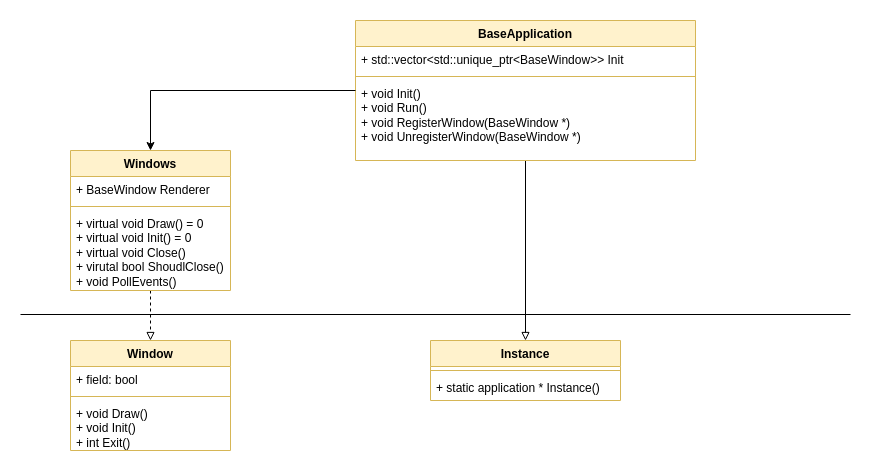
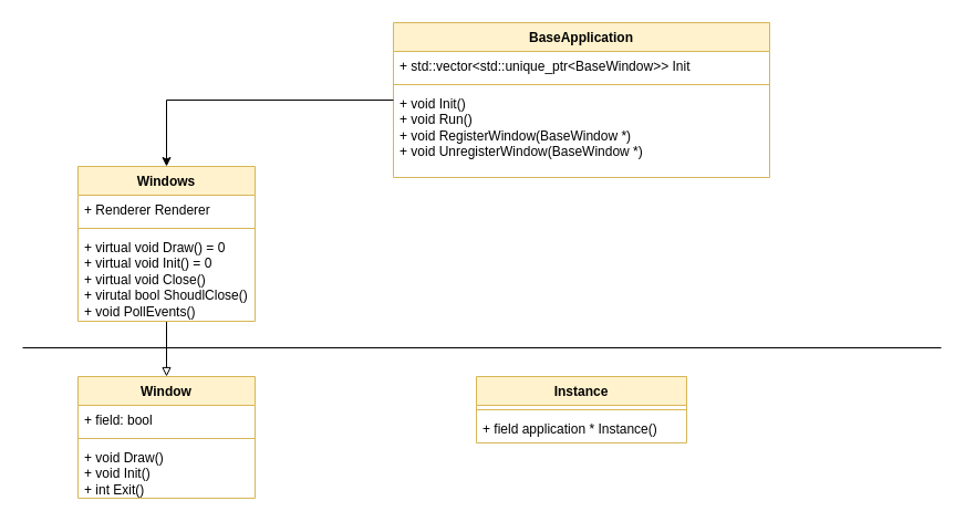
- <mxCell id="13" value="+ BaseWindow Renderer" style="text;strokeColor=none;fillColor=none;align=left;verticalAlign=top;spacingLeft=4;spacingRight=4;overflow=hidden;rotatable=0;points=[[0,0.5],[1,0.5]];portConstraint=eastwest;whiteSpace=wrap;html=1;" parent="12" vertex="1"><mxGeometry y="26" width="160" height="26" as="geometry" /></mxCell>
+ <mxCell id="13" value="+ Renderer Renderer" style="text;strokeColor=none;fillColor=none;align=left;verticalAlign=top;spacingLeft=4;spacingRight=4;overflow=hidden;rotatable=0;points=[[0,0.5],[1,0.5]];portConstraint=eastwest;whiteSpace=wrap;html=1;" parent="12" vertex="1"><mxGeometry y="26" width="160" height="26" as="geometry" /></mxCell>
- <mxCell id="2" style="edgeStyle=orthogonalEdgeStyle;rounded=0;orthogonalLoop=1;jettySize=auto;html=1;entryX=0.5;entryY=0;entryDx=0;entryDy=0;endArrow=block;endFill=0;" parent="1" source="3" target="8" edge="1"><mxGeometry relative="1" as="geometry" /></mxCell>
- <mxCell id="11" style="edgeStyle=orthogonalEdgeStyle;rounded=0;orthogonalLoop=1;jettySize=auto;html=1;entryX=0.5;entryY=0;entryDx=0;entryDy=0;endArrow=block;endFill=0;dashed=1;" parent="1" source="12" target="17" edge="1"><mxGeometry relative="1" as="geometry" /></mxCell>
+ <mxCell id="11" style="edgeStyle=orthogonalEdgeStyle;rounded=0;orthogonalLoop=1;jettySize=auto;html=1;entryX=0.5;entryY=0;entryDx=0;entryDy=0;endArrow=block;endFill=0;" parent="1" source="12" target="17" edge="1"><mxGeometry relative="1" as="geometry" /></mxCell>
- <mxCell id="10" value="+ static application * Instance()" style="text;strokeColor=none;fillColor=none;align=left;verticalAlign=top;spacingLeft=4;spacingRight=4;overflow=hidden;rotatable=0;points=[[0,0.5],[1,0.5]];portConstraint=eastwest;whiteSpace=wrap;html=1;" parent="8" vertex="1"><mxGeometry y="34" width="190" height="26" as="geometry" /></mxCell>
+ <mxCell id="10" value="+ field application * Instance()" style="text;strokeColor=none;fillColor=none;align=left;verticalAlign=top;spacingLeft=4;spacingRight=4;overflow=hidden;rotatable=0;points=[[0,0.5],[1,0.5]];portConstraint=eastwest;whiteSpace=wrap;html=1;" parent="8" vertex="1"><mxGeometry y="34" width="190" height="26" as="geometry" /></mxCell>
